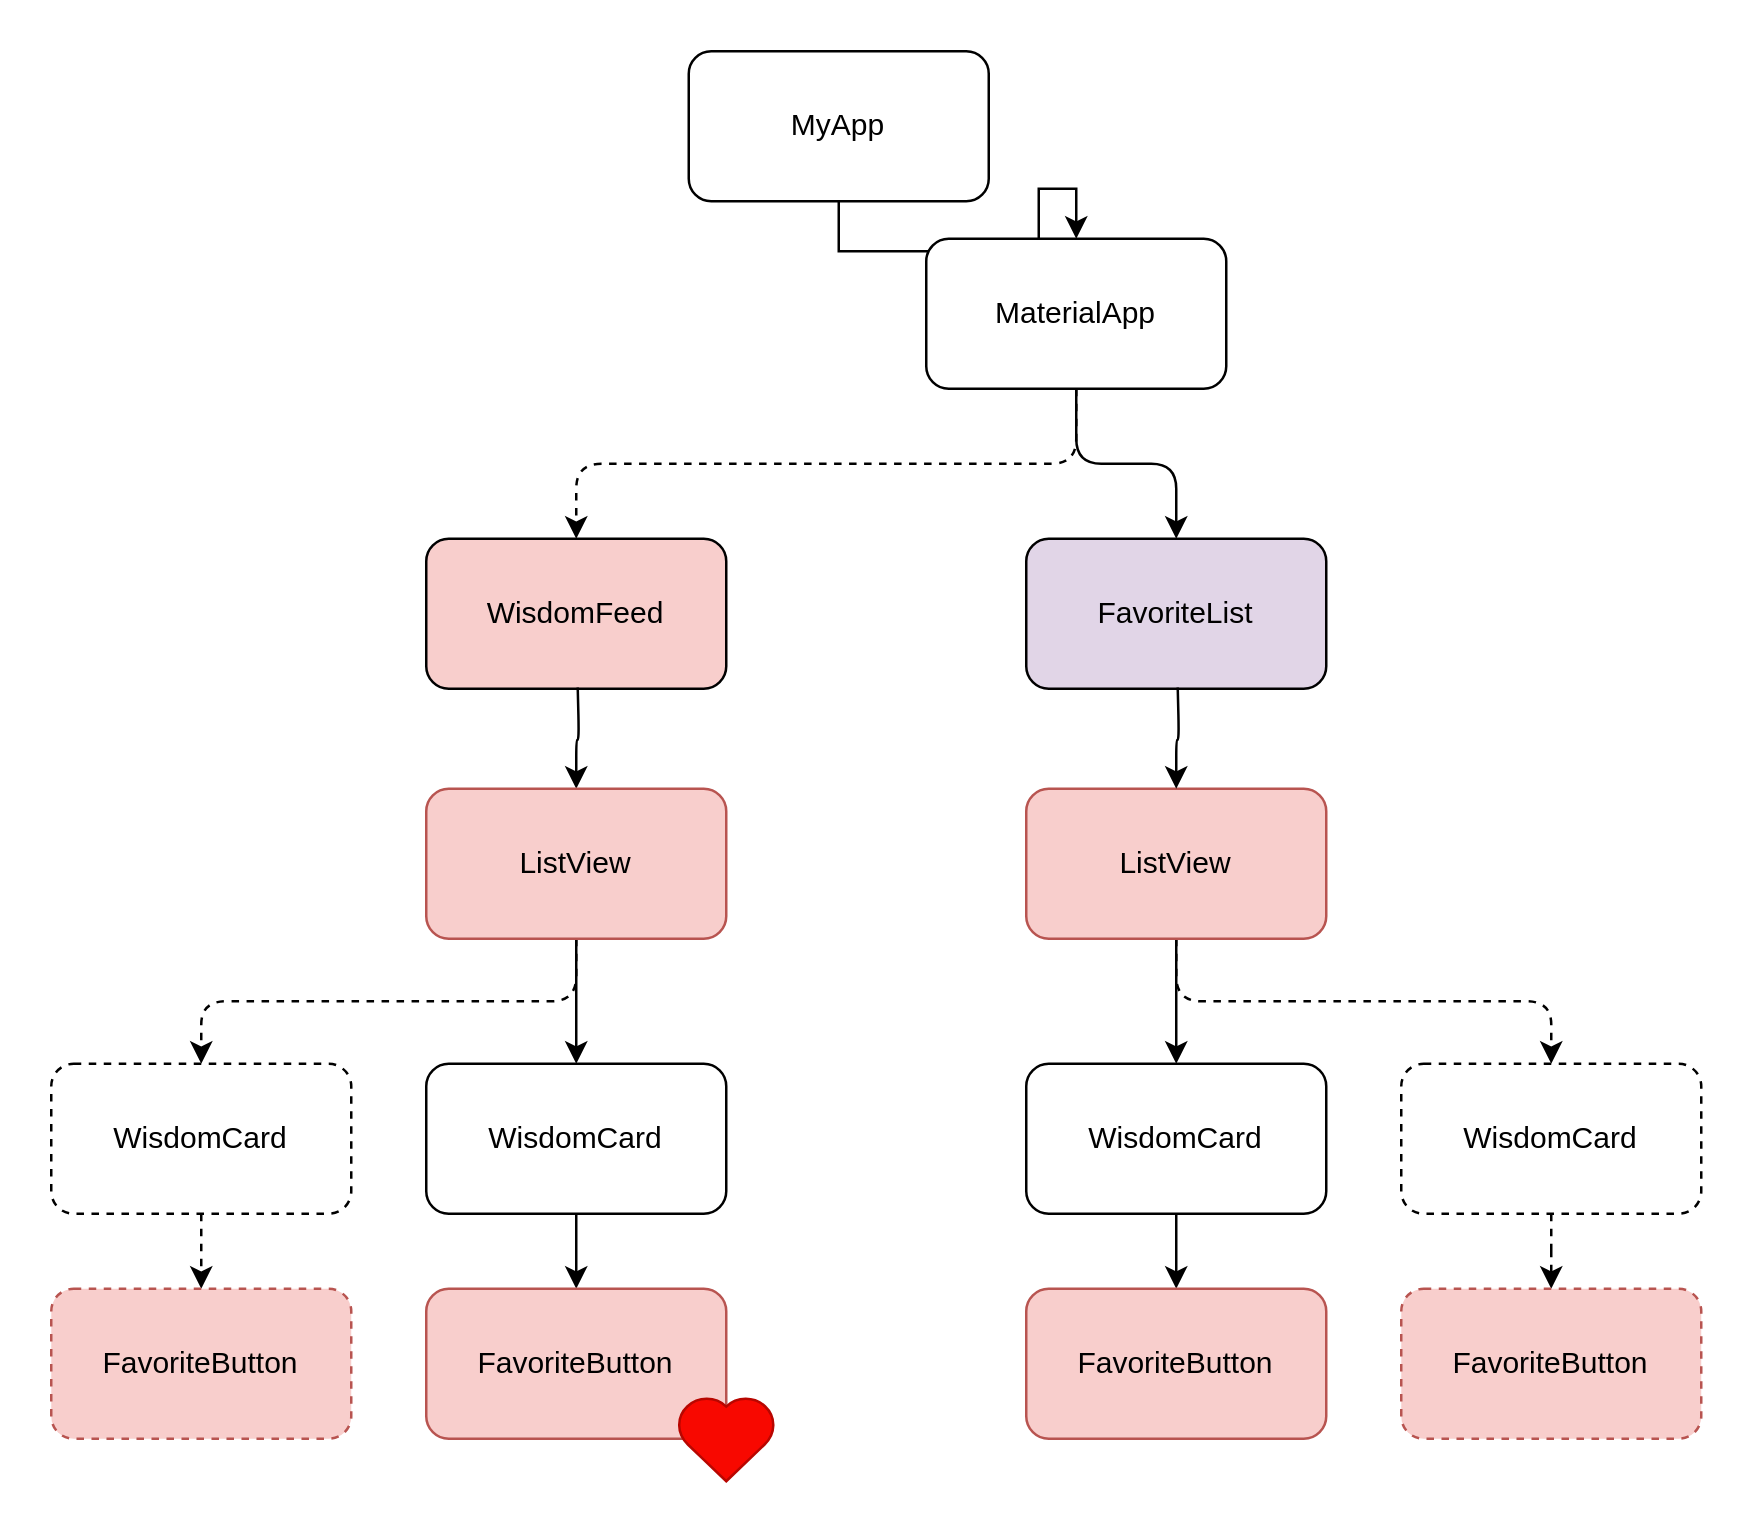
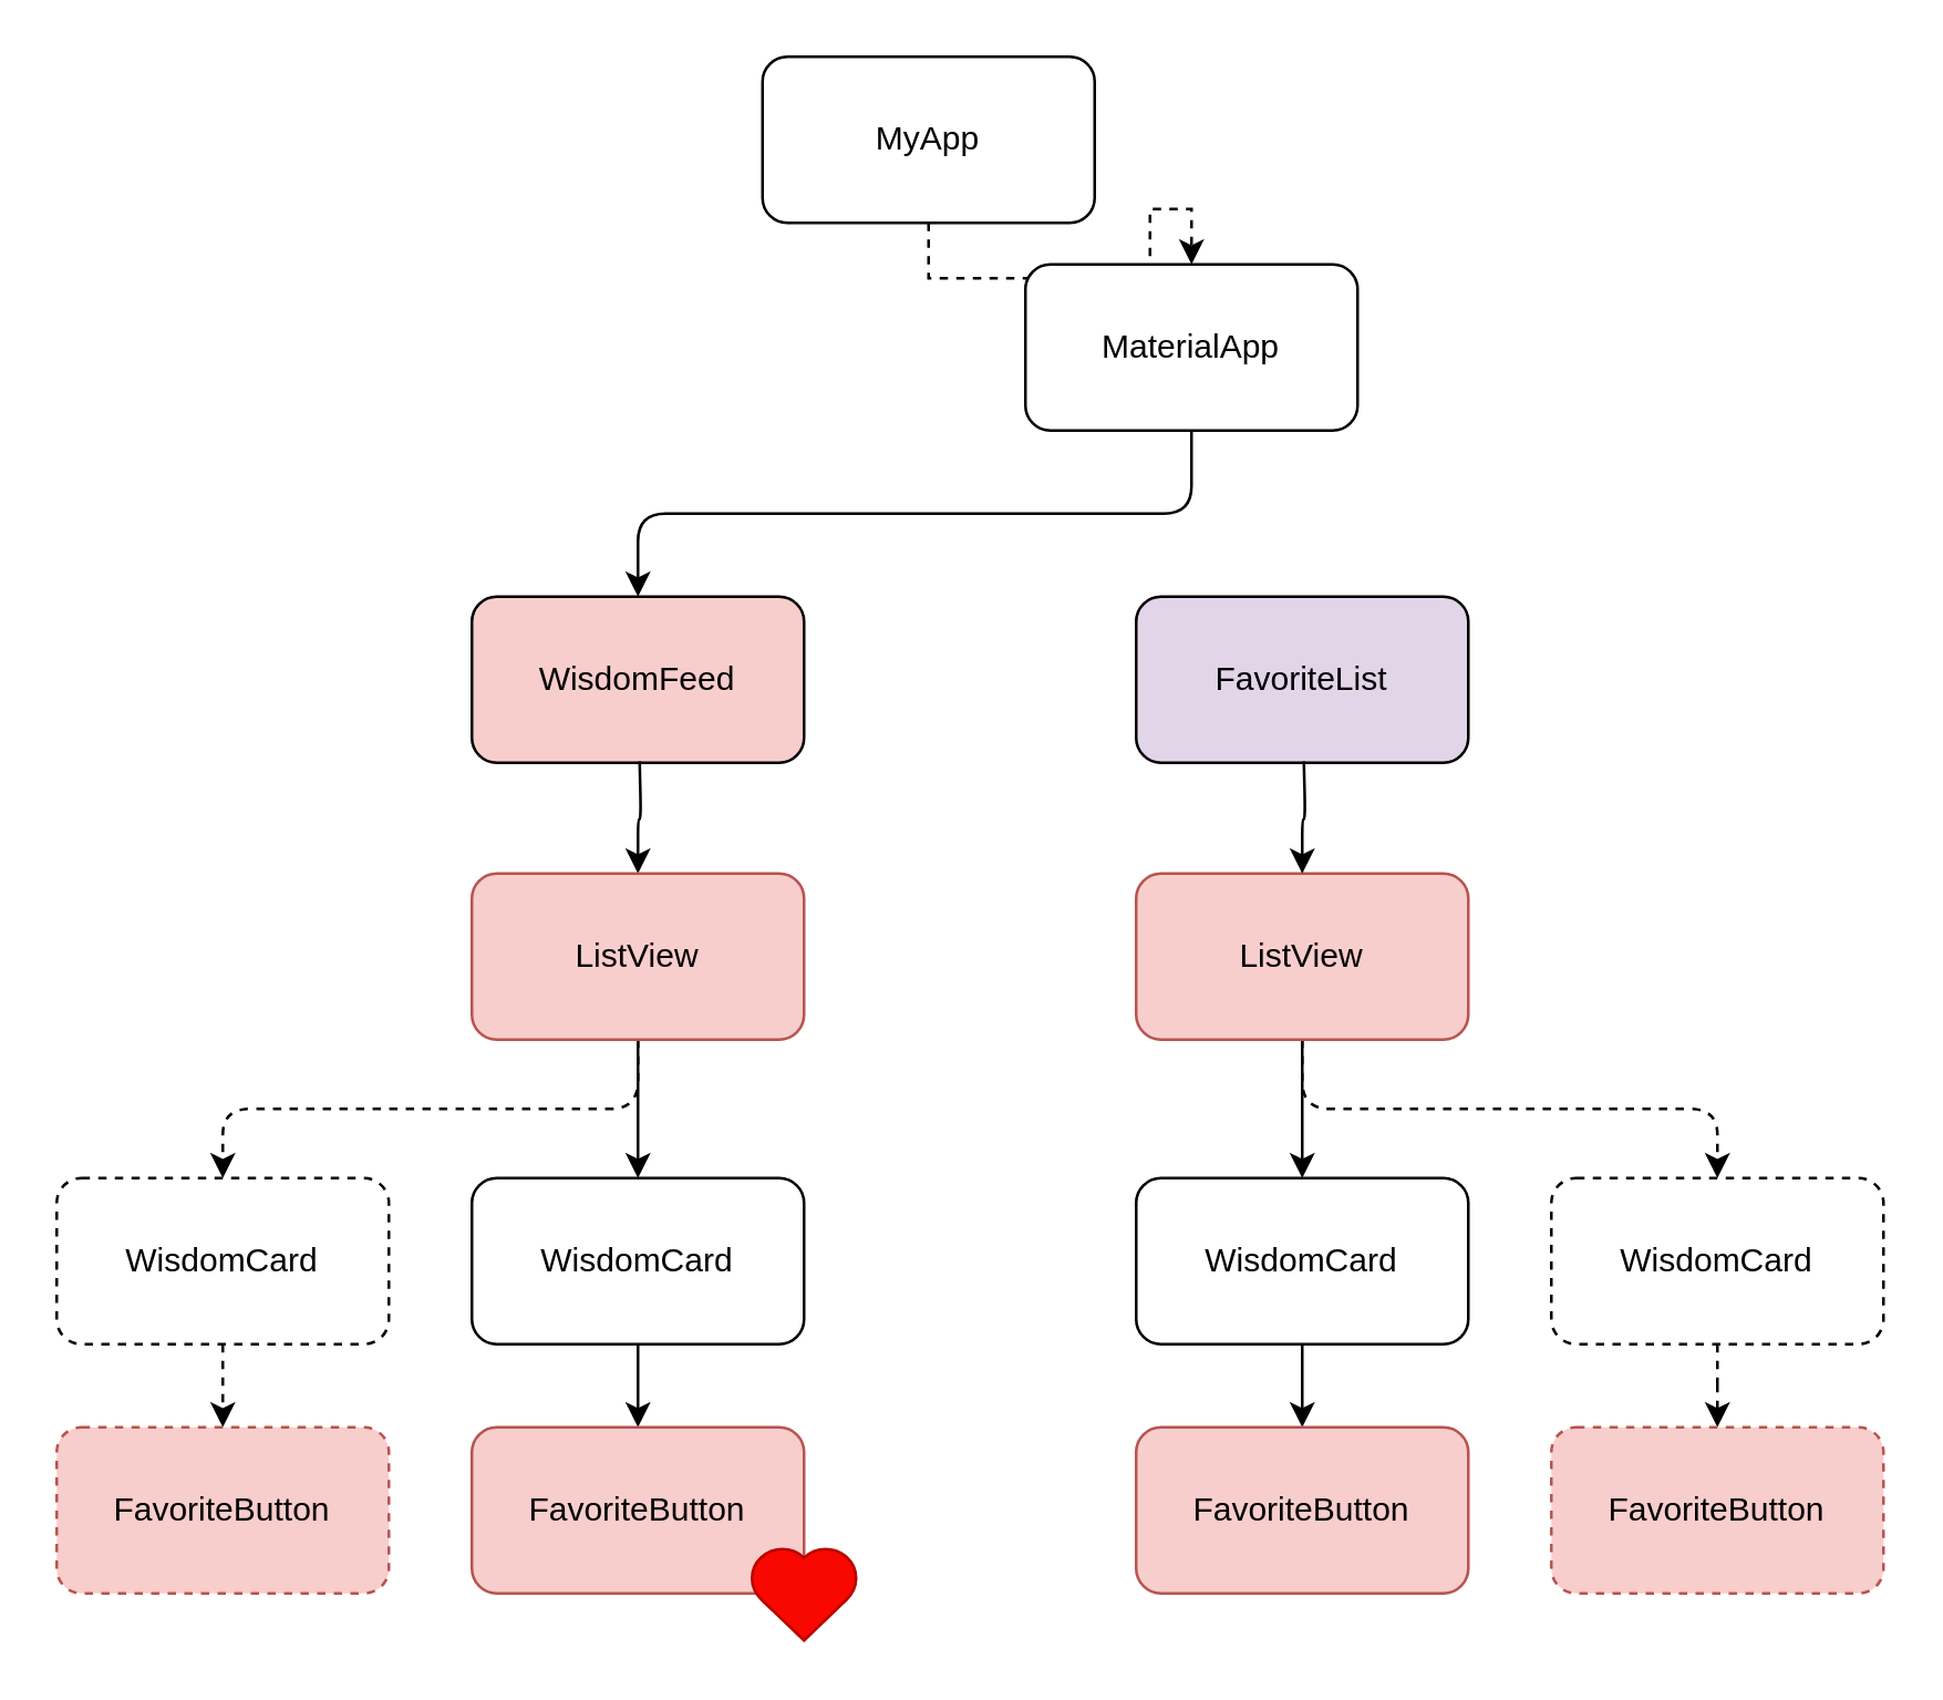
- <mxCell id="2" style="edgeStyle=orthogonalEdgeStyle;rounded=0;orthogonalLoop=1;jettySize=auto;html=1;exitX=0.5;exitY=1;exitDx=0;exitDy=0;" edge="1" parent="1" source="3" target="6"><mxGeometry relative="1" as="geometry" /></mxCell>
+ <mxCell id="2" style="edgeStyle=orthogonalEdgeStyle;rounded=0;orthogonalLoop=1;jettySize=auto;html=1;exitX=0.5;exitY=1;exitDx=0;exitDy=0;dashed=1;" edge="1" parent="1" source="3" target="6"><mxGeometry relative="1" as="geometry" /></mxCell>
- <mxCell id="4" style="edgeStyle=orthogonalEdgeStyle;rounded=1;orthogonalLoop=1;jettySize=auto;html=1;exitX=0.5;exitY=1;exitDx=0;exitDy=0;entryX=0.5;entryY=0;entryDx=0;entryDy=0;dashed=1;" edge="1" parent="1" source="6" target="7"><mxGeometry relative="1" as="geometry" /></mxCell>
+ <mxCell id="4" style="edgeStyle=orthogonalEdgeStyle;rounded=1;orthogonalLoop=1;jettySize=auto;html=1;exitX=0.5;exitY=1;exitDx=0;exitDy=0;entryX=0.5;entryY=0;entryDx=0;entryDy=0;" edge="1" parent="1" source="6" target="7"><mxGeometry relative="1" as="geometry" /></mxCell>
- <mxCell id="5" style="edgeStyle=orthogonalEdgeStyle;rounded=1;orthogonalLoop=1;jettySize=auto;html=1;exitX=0.5;exitY=1;exitDx=0;exitDy=0;" edge="1" parent="1" source="6" target="8"><mxGeometry relative="1" as="geometry" /></mxCell>
